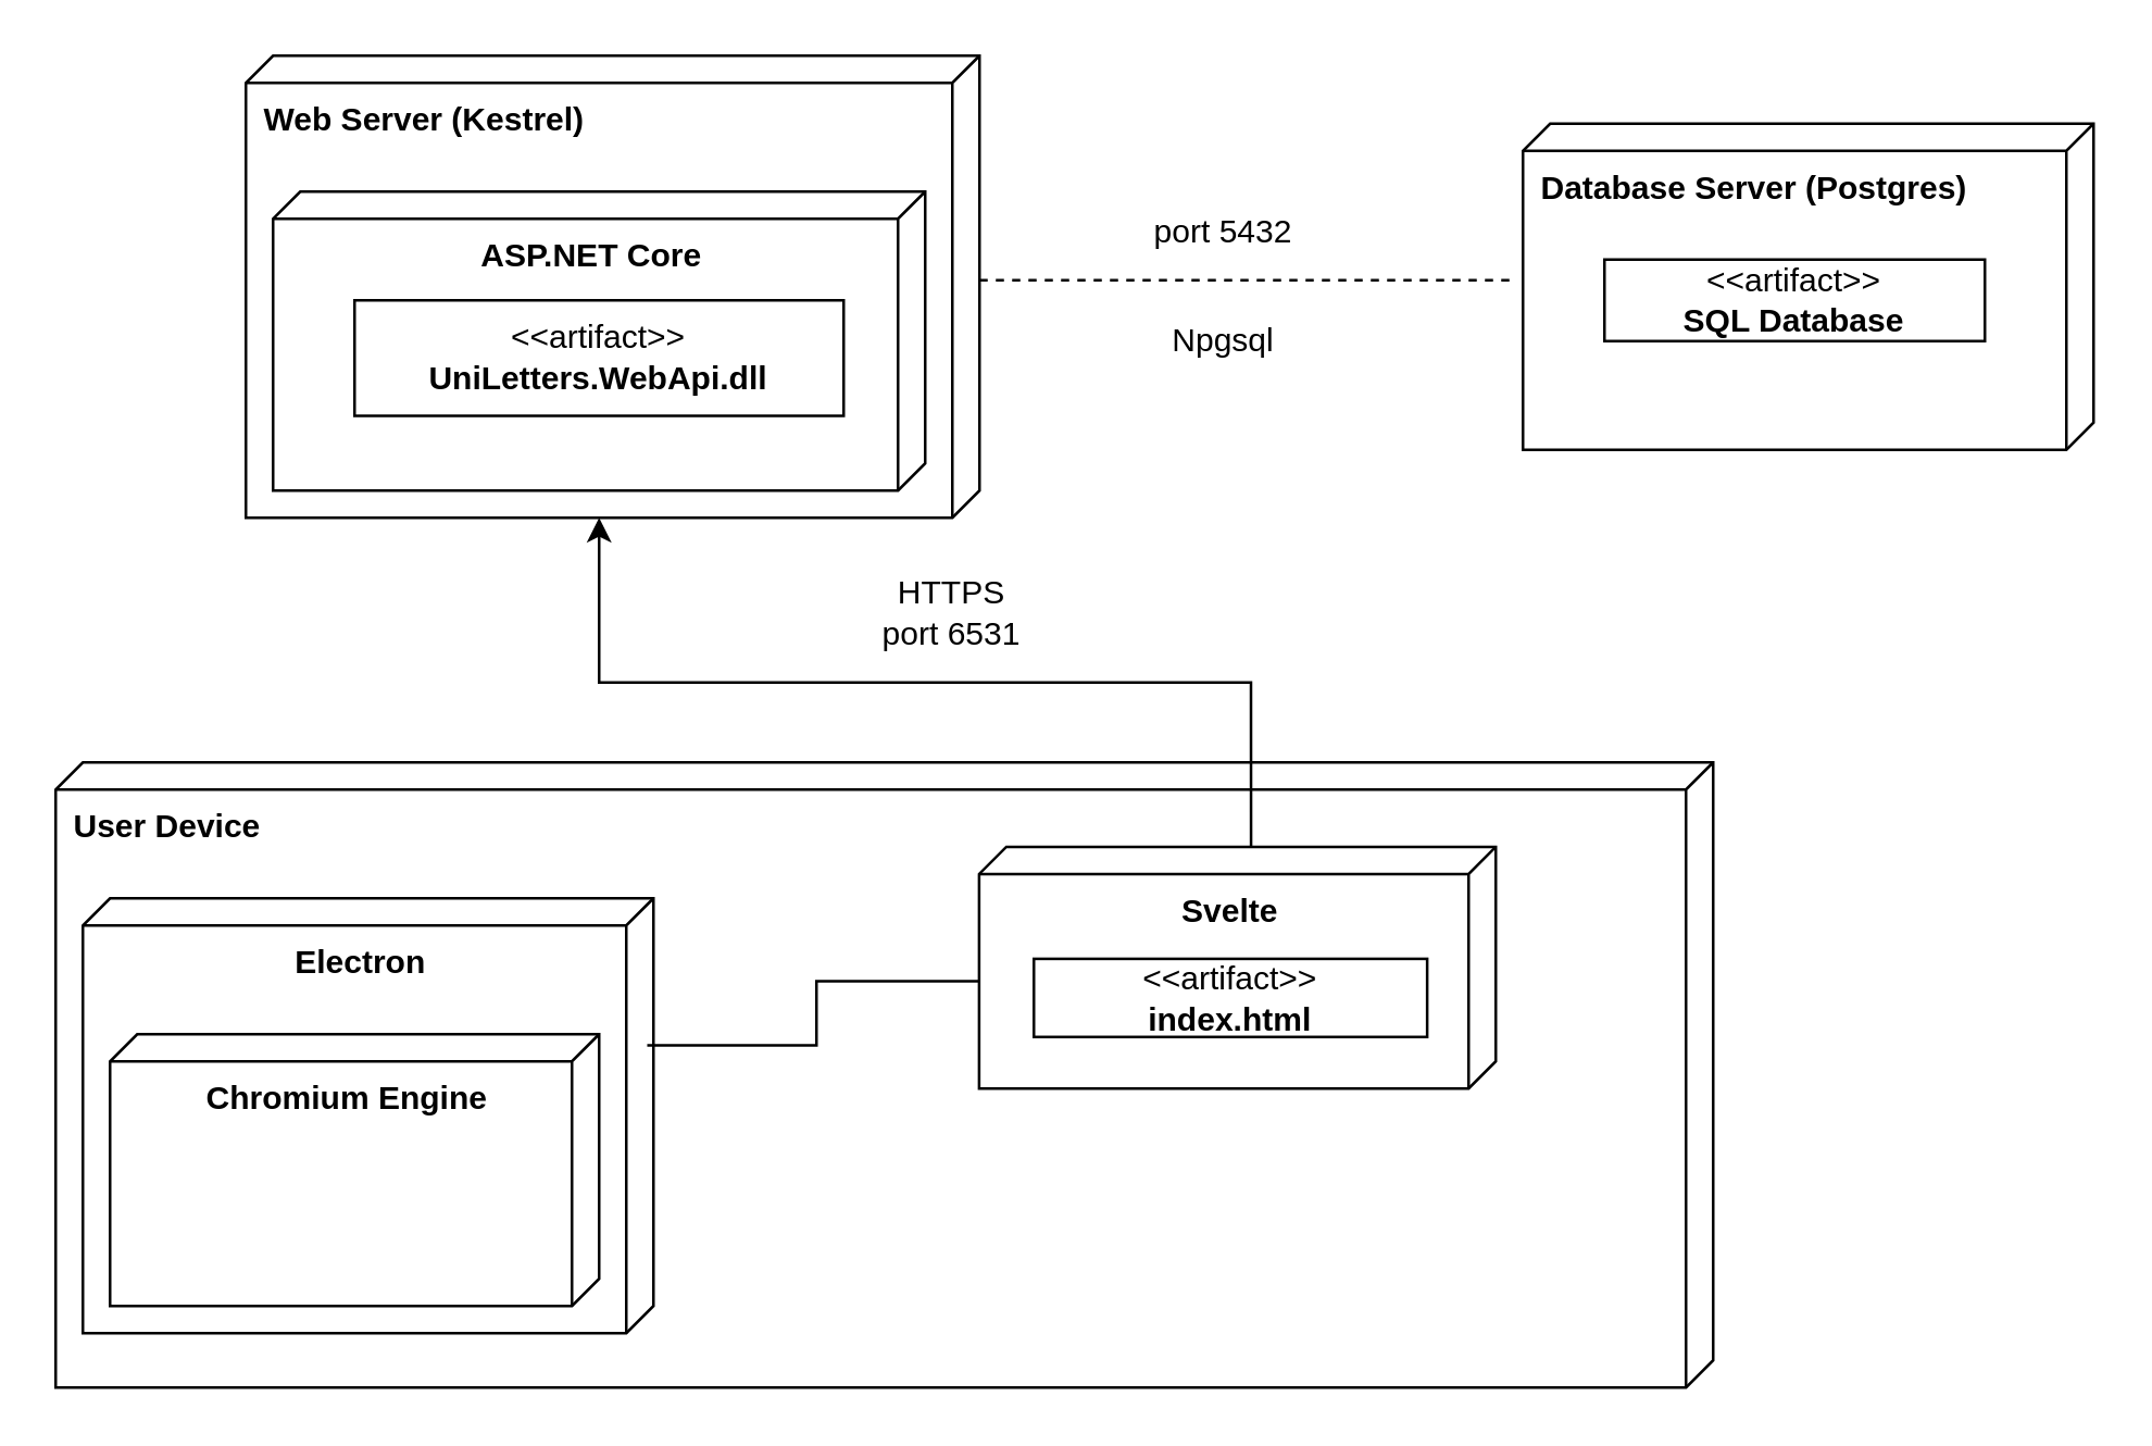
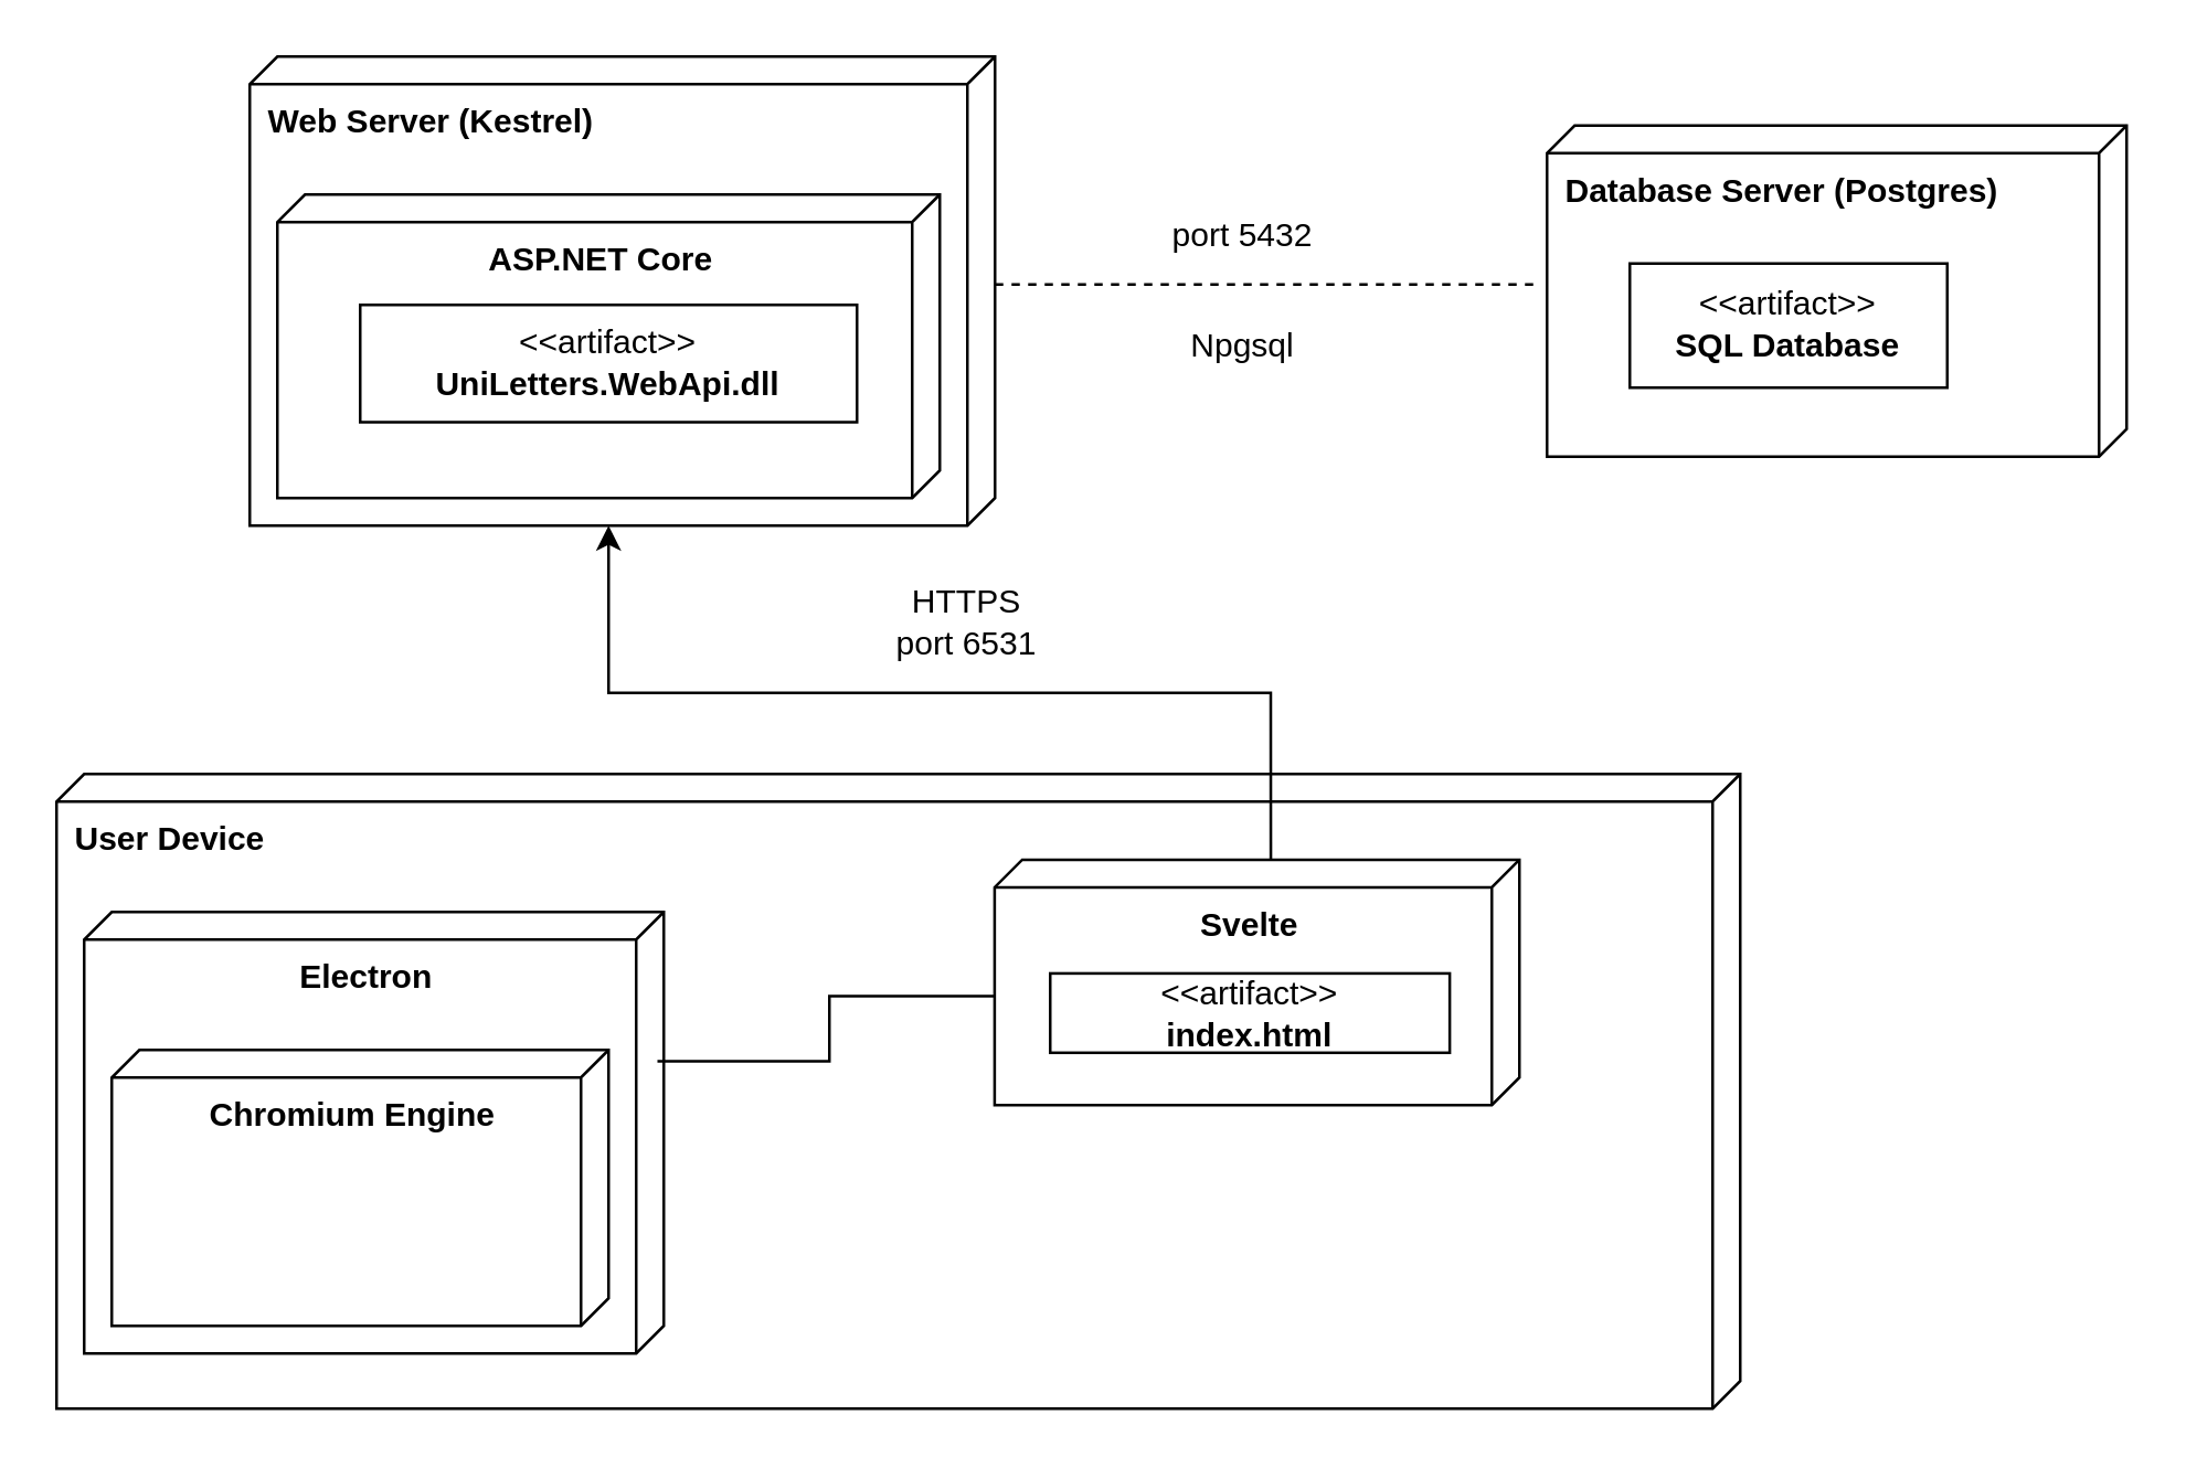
- <mxCell id="6" value="&amp;lt;&amp;lt;artifact&amp;gt;&amp;gt;&lt;br&gt;&lt;b&gt;SQL Database&lt;/b&gt;" style="html=1;align=center;verticalAlign=middle;dashed=0;whiteSpace=wrap;" vertex="1" parent="5"><mxGeometry x="29.996" y="49.996" width="140" height="30" as="geometry" /></mxCell>
+ <mxCell id="6" value="&amp;lt;&amp;lt;artifact&amp;gt;&amp;gt;&lt;br&gt;&lt;b&gt;SQL Database&lt;/b&gt;" style="html=1;align=center;verticalAlign=middle;dashed=0;whiteSpace=wrap;" vertex="1" parent="5"><mxGeometry x="29.996" y="49.996" width="115" height="45" as="geometry" /></mxCell>
